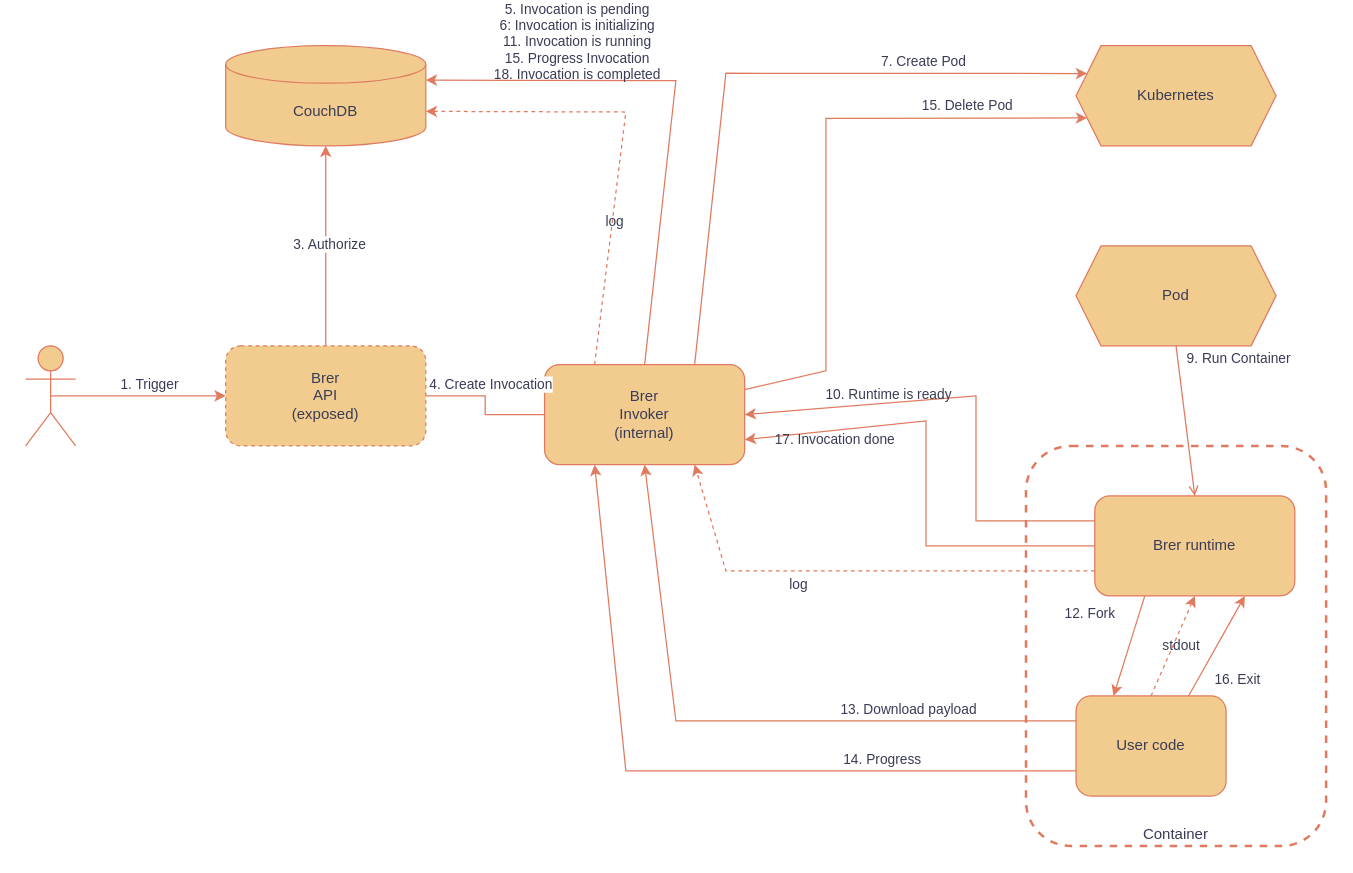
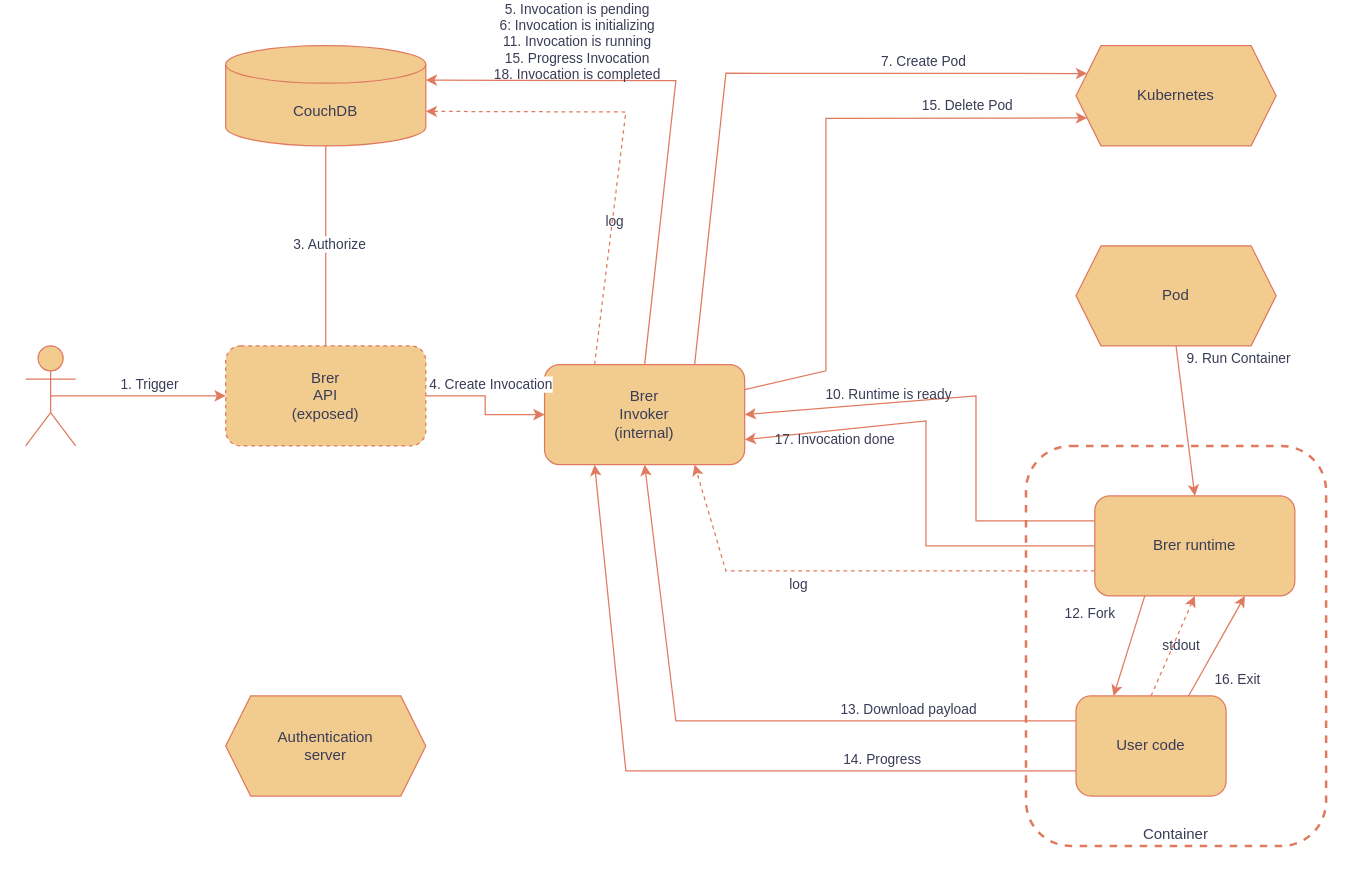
- <mxCell id="40" style="edgeStyle=orthogonalEdgeStyle;rounded=0;orthogonalLoop=1;jettySize=auto;html=1;exitX=0.5;exitY=0;exitDx=0;exitDy=0;entryX=0.5;entryY=1;entryDx=0;entryDy=0;entryPerimeter=0;strokeColor=#E07A5F;fontColor=#393C56;fillColor=#F2CC8F;" edge="1" parent="1" source="38" target="35"><mxGeometry relative="1" as="geometry" /></mxCell>
+ <mxCell id="40" style="edgeStyle=orthogonalEdgeStyle;rounded=0;orthogonalLoop=1;jettySize=auto;html=1;exitX=0.5;exitY=0;exitDx=0;exitDy=0;entryX=0.5;entryY=1;entryDx=0;entryDy=0;entryPerimeter=0;strokeColor=#E07A5F;fontColor=#393C56;fillColor=#F2CC8F;endArrow=none;" edge="1" parent="1" source="38" target="35"><mxGeometry relative="1" as="geometry" /></mxCell>
- <mxCell id="36" style="edgeStyle=orthogonalEdgeStyle;rounded=0;orthogonalLoop=1;jettySize=auto;html=1;exitX=1;exitY=0.5;exitDx=0;exitDy=0;entryX=0;entryY=0.5;entryDx=0;entryDy=0;strokeColor=#E07A5F;fontColor=#393C56;fillColor=#F2CC8F;endArrow=none;" edge="1" parent="1" source="38" target="3"><mxGeometry relative="1" as="geometry" /></mxCell>
+ <mxCell id="36" style="edgeStyle=orthogonalEdgeStyle;rounded=0;orthogonalLoop=1;jettySize=auto;html=1;exitX=1;exitY=0.5;exitDx=0;exitDy=0;entryX=0;entryY=0.5;entryDx=0;entryDy=0;strokeColor=#E07A5F;fontColor=#393C56;fillColor=#F2CC8F;" edge="1" parent="1" source="38" target="3"><mxGeometry relative="1" as="geometry" /></mxCell>
- <mxCell id="18" value="" style="endArrow=open;html=1;rounded=0;exitX=0.5;exitY=1;exitDx=0;exitDy=0;entryX=0.5;entryY=0;entryDx=0;entryDy=0;labelBackgroundColor=none;fontColor=default;strokeColor=#E07A5F;" parent="1" source="28" target="17" edge="1"><mxGeometry width="50" height="50" relative="1" as="geometry"><mxPoint x="920" y="260" as="sourcePoint" /><mxPoint x="740" y="470" as="targetPoint" /></mxGeometry></mxCell>
+ <mxCell id="18" value="" style="endArrow=classic;html=1;rounded=0;exitX=0.5;exitY=1;exitDx=0;exitDy=0;entryX=0.5;entryY=0;entryDx=0;entryDy=0;labelBackgroundColor=none;fontColor=default;strokeColor=#E07A5F;" parent="1" source="28" target="17" edge="1"><mxGeometry width="50" height="50" relative="1" as="geometry"><mxPoint x="920" y="260" as="sourcePoint" /><mxPoint x="740" y="470" as="targetPoint" /></mxGeometry></mxCell>
+ <mxCell id="39" value="&lt;div&gt;Authentication&lt;/div&gt;&lt;div&gt;server&lt;br&gt;&lt;/div&gt;" style="shape=hexagon;perimeter=hexagonPerimeter2;whiteSpace=wrap;html=1;fixedSize=1;labelBackgroundColor=none;fillColor=#F2CC8F;strokeColor=#E07A5F;fontColor=#393C56;" vertex="1" parent="1"><mxGeometry x="180" y="540" width="160" height="80" as="geometry" /></mxCell>
